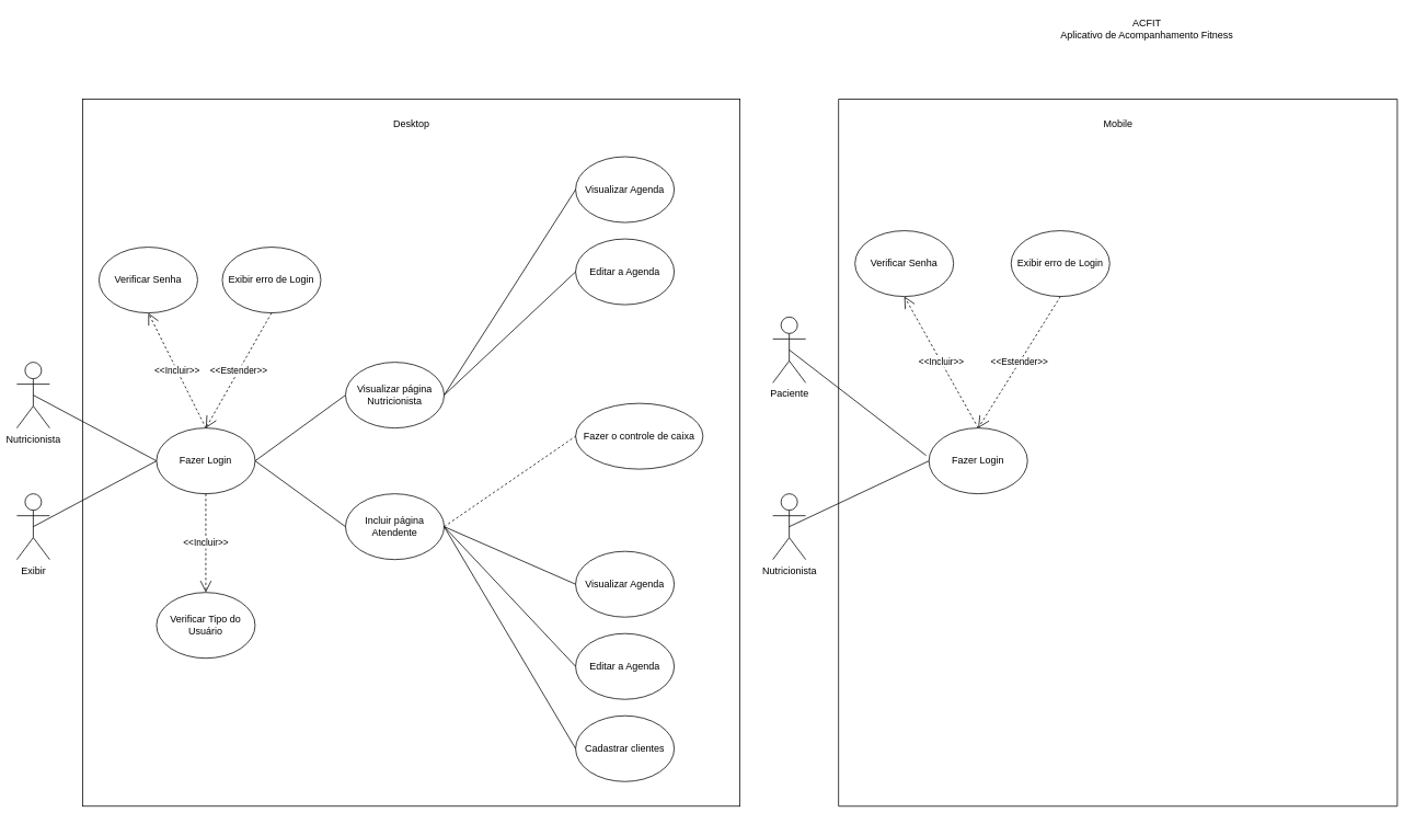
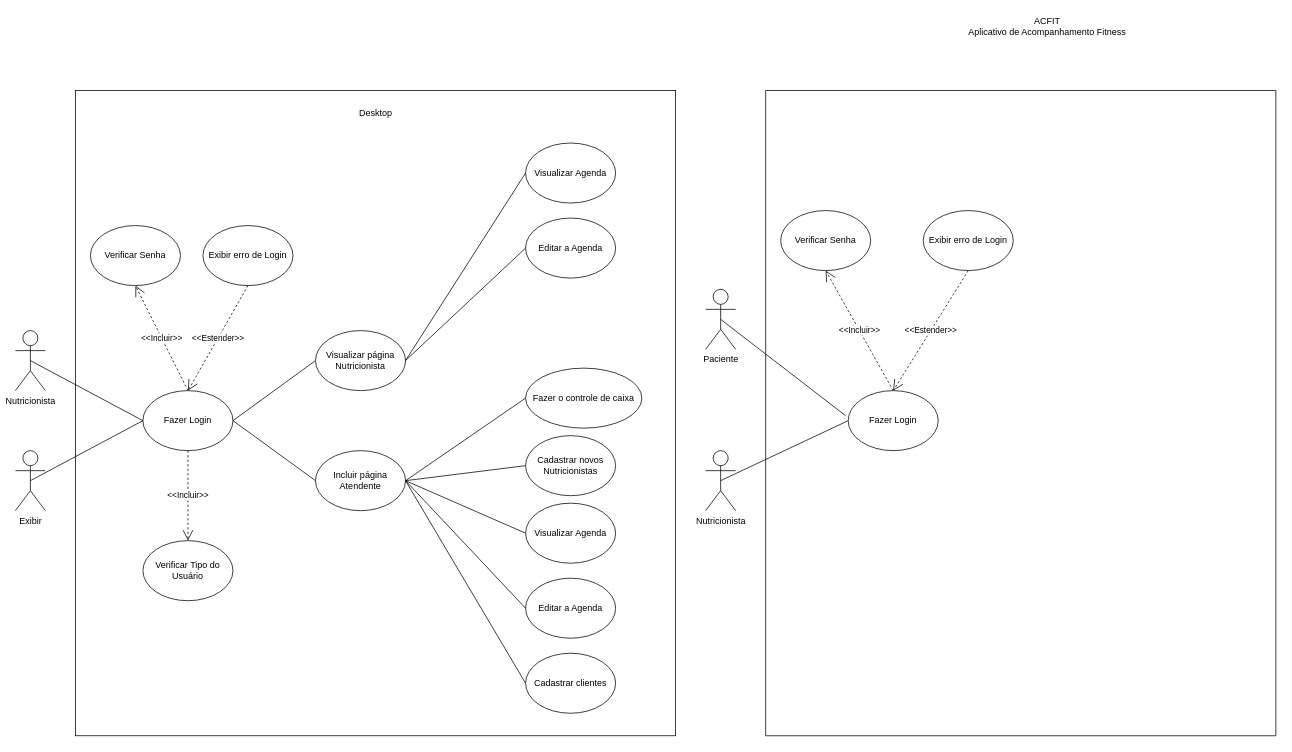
- <mxCell id="35" value="Mobile" style="text;html=1;resizable=0;autosize=1;align=center;verticalAlign=middle;points=[];fillColor=none;strokeColor=none;rounded=0;" vertex="1" parent="1"><mxGeometry x="1335" y="140" width="50" height="20" as="geometry" /></mxCell>
- <mxCell id="20" value="" style="endArrow=none;html=1;rounded=0;exitX=1;exitY=0.5;exitDx=0;exitDy=0;entryX=0;entryY=0.5;entryDx=0;entryDy=0;dashed=1;" parent="1" source="18" target="9" edge="1"><mxGeometry width="50" height="50" relative="1" as="geometry"><mxPoint x="320" y="490" as="sourcePoint" /><mxPoint x="440" y="540" as="targetPoint" /></mxGeometry></mxCell>
+ <mxCell id="20" value="" style="endArrow=none;html=1;rounded=0;exitX=1;exitY=0.5;exitDx=0;exitDy=0;entryX=0;entryY=0.5;entryDx=0;entryDy=0;" parent="1" source="18" target="9" edge="1"><mxGeometry width="50" height="50" relative="1" as="geometry"><mxPoint x="320" y="490" as="sourcePoint" /><mxPoint x="440" y="540" as="targetPoint" /></mxGeometry></mxCell>
+ <mxCell id="12" value="Cadastrar novos Nutricionistas" style="ellipse;whiteSpace=wrap;html=1;" parent="1" vertex="1"><mxGeometry x="700" y="580" width="120" height="80" as="geometry" /></mxCell>
+ <mxCell id="21" value="" style="endArrow=none;html=1;rounded=0;exitX=1;exitY=0.5;exitDx=0;exitDy=0;entryX=0;entryY=0.5;entryDx=0;entryDy=0;" parent="1" source="18" target="12" edge="1"><mxGeometry width="50" height="50" relative="1" as="geometry"><mxPoint x="560" y="540" as="sourcePoint" /><mxPoint x="610" y="540" as="targetPoint" /></mxGeometry></mxCell>
